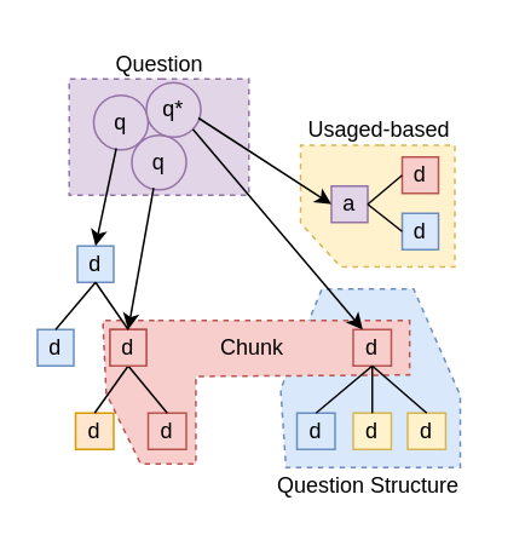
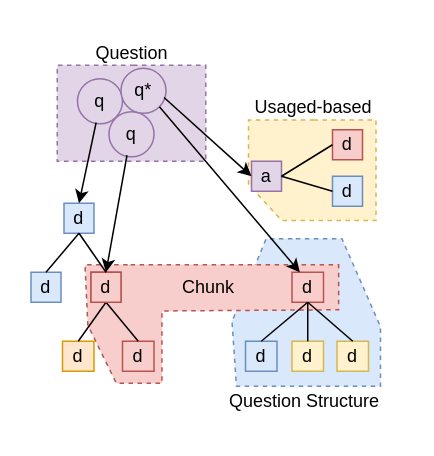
- <mxCell id="32" value="a" style="rounded=0;whiteSpace=wrap;html=1;fillColor=#e1d5e7;strokeColor=#9673a6;" vertex="1" parent="1"><mxGeometry x="182" y="102" width="20" height="20" as="geometry" /></mxCell>
+ <mxCell id="32" value="a" style="rounded=0;whiteSpace=wrap;html=1;fillColor=#e1d5e7;strokeColor=#9673a6;" vertex="1" parent="1"><mxGeometry x="167" y="107" width="20" height="20" as="geometry" /></mxCell>
